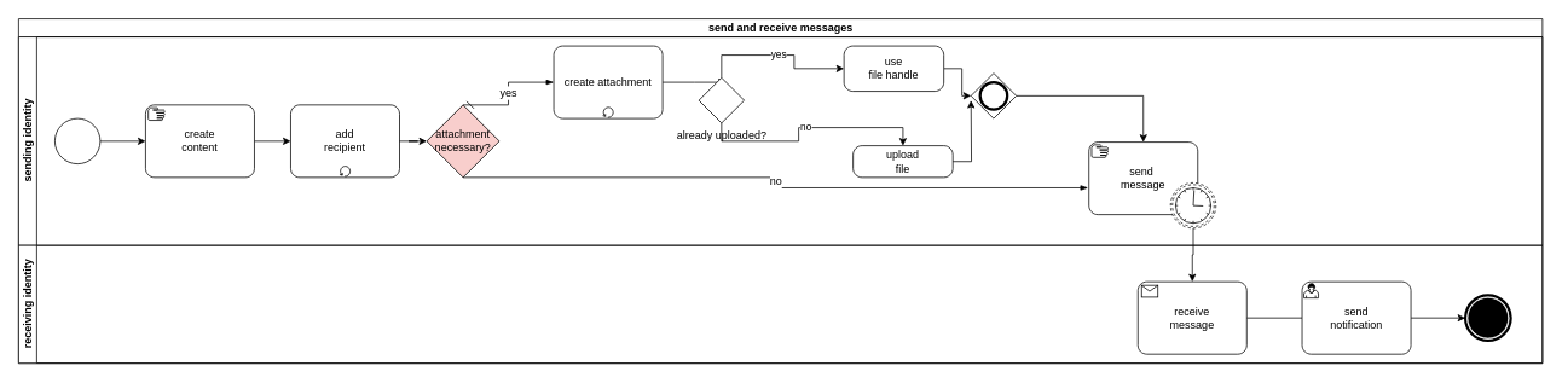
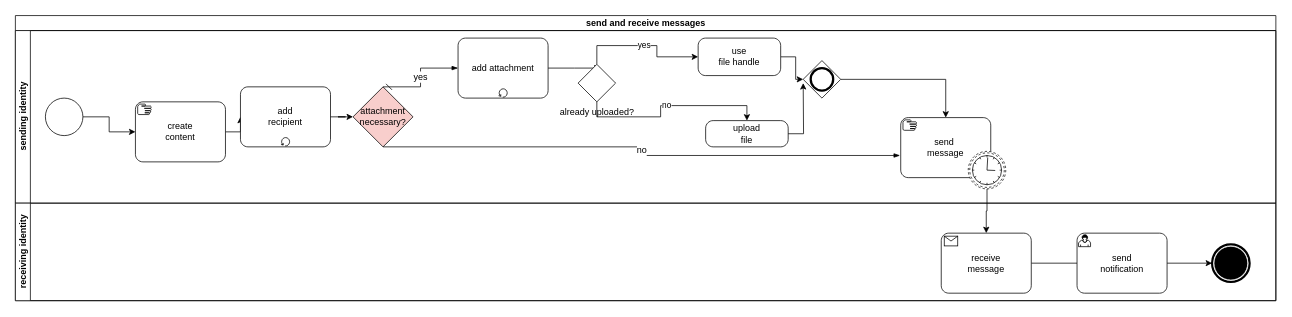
- <mxCell id="11" value="create attachment" style="points=[[0.25,0,0],[0.5,0,0],[0.75,0,0],[1,0.25,0],[1,0.5,0],[1,0.75,0],[0.75,1,0],[0.5,1,0],[0.25,1,0],[0,0.75,0],[0,0.5,0],[0,0.25,0]];shape=mxgraph.bpmn.task;whiteSpace=wrap;rectStyle=rounded;size=10;taskMarker=abstract;isLoopStandard=1;" vertex="1" parent="3"><mxGeometry x="590" y="10" width="120" height="80" as="geometry" /></mxCell>
+ <mxCell id="11" value="add attachment" style="points=[[0.25,0,0],[0.5,0,0],[0.75,0,0],[1,0.25,0],[1,0.5,0],[1,0.75,0],[0.75,1,0],[0.5,1,0],[0.25,1,0],[0,0.75,0],[0,0.5,0],[0,0.25,0]];shape=mxgraph.bpmn.task;whiteSpace=wrap;rectStyle=rounded;size=10;taskMarker=abstract;isLoopStandard=1;" vertex="1" parent="3"><mxGeometry x="590" y="10" width="120" height="80" as="geometry" /></mxCell>
- <mxCell id="14" value="create&#10;content" style="points=[[0.25,0,0],[0.5,0,0],[0.75,0,0],[1,0.25,0],[1,0.5,0],[1,0.75,0],[0.75,1,0],[0.5,1,0],[0.25,1,0],[0,0.75,0],[0,0.5,0],[0,0.25,0]];shape=mxgraph.bpmn.task;whiteSpace=wrap;rectStyle=rounded;size=10;taskMarker=manual;" vertex="1" parent="3"><mxGeometry x="140" y="75" width="120" height="80" as="geometry" /></mxCell>
+ <mxCell id="14" value="create&#10;content" style="points=[[0.25,0,0],[0.5,0,0],[0.75,0,0],[1,0.25,0],[1,0.5,0],[1,0.75,0],[0.75,1,0],[0.5,1,0],[0.25,1,0],[0,0.75,0],[0,0.5,0],[0,0.25,0]];shape=mxgraph.bpmn.task;whiteSpace=wrap;rectStyle=rounded;size=10;taskMarker=manual;" vertex="1" parent="3"><mxGeometry x="160" y="95" width="120" height="80" as="geometry" /></mxCell>
